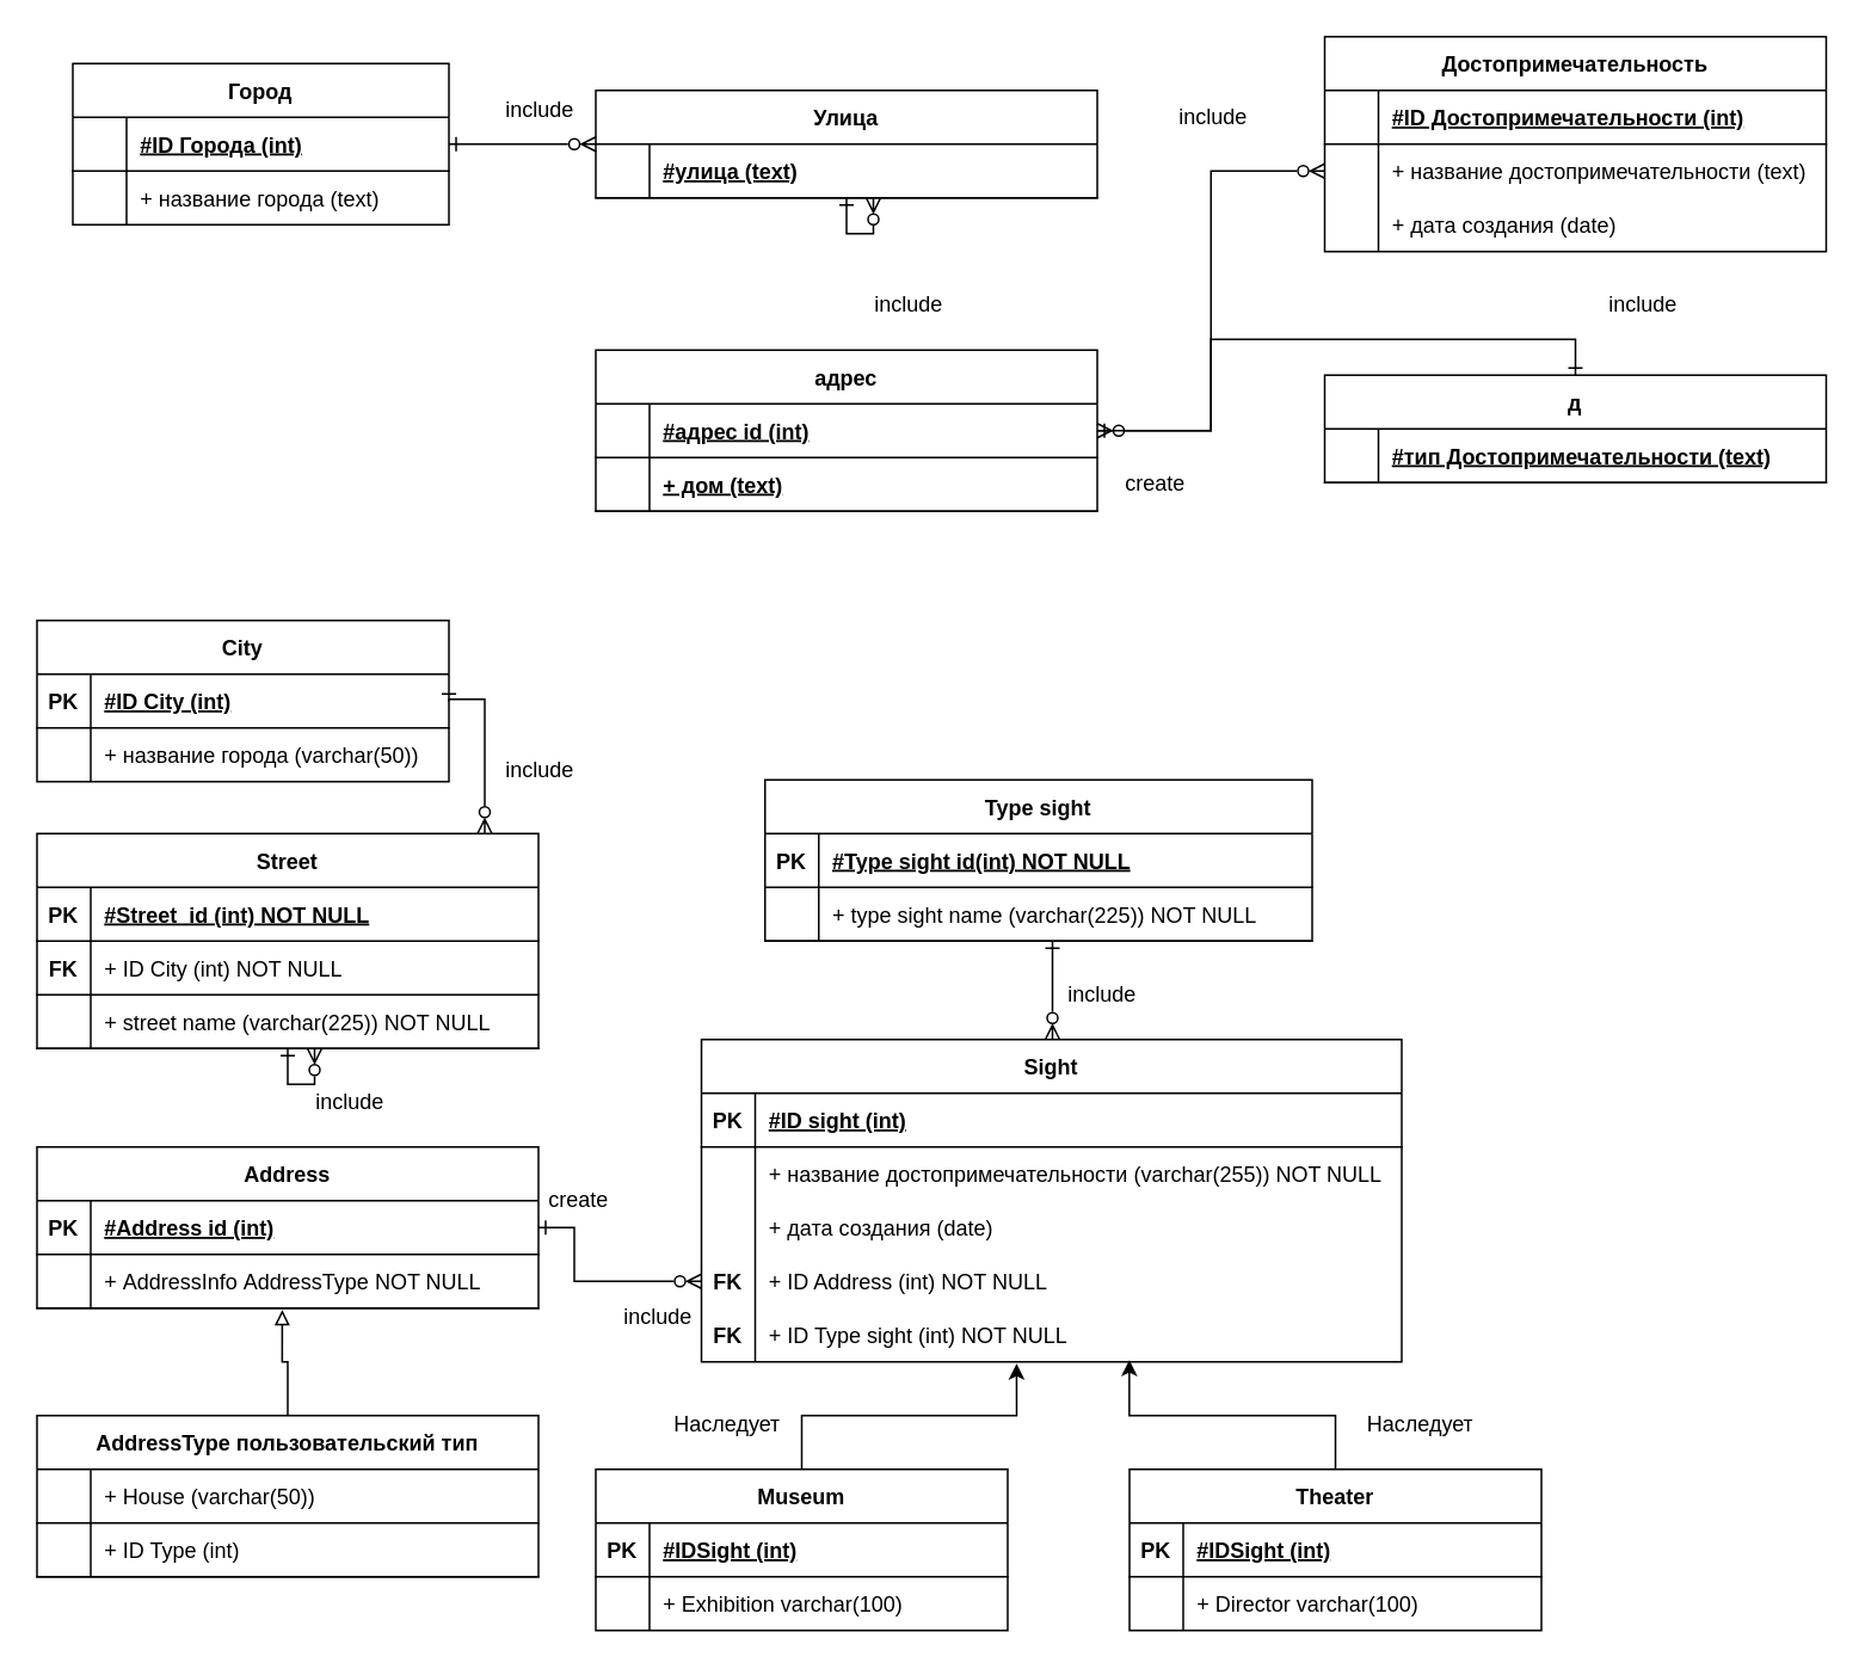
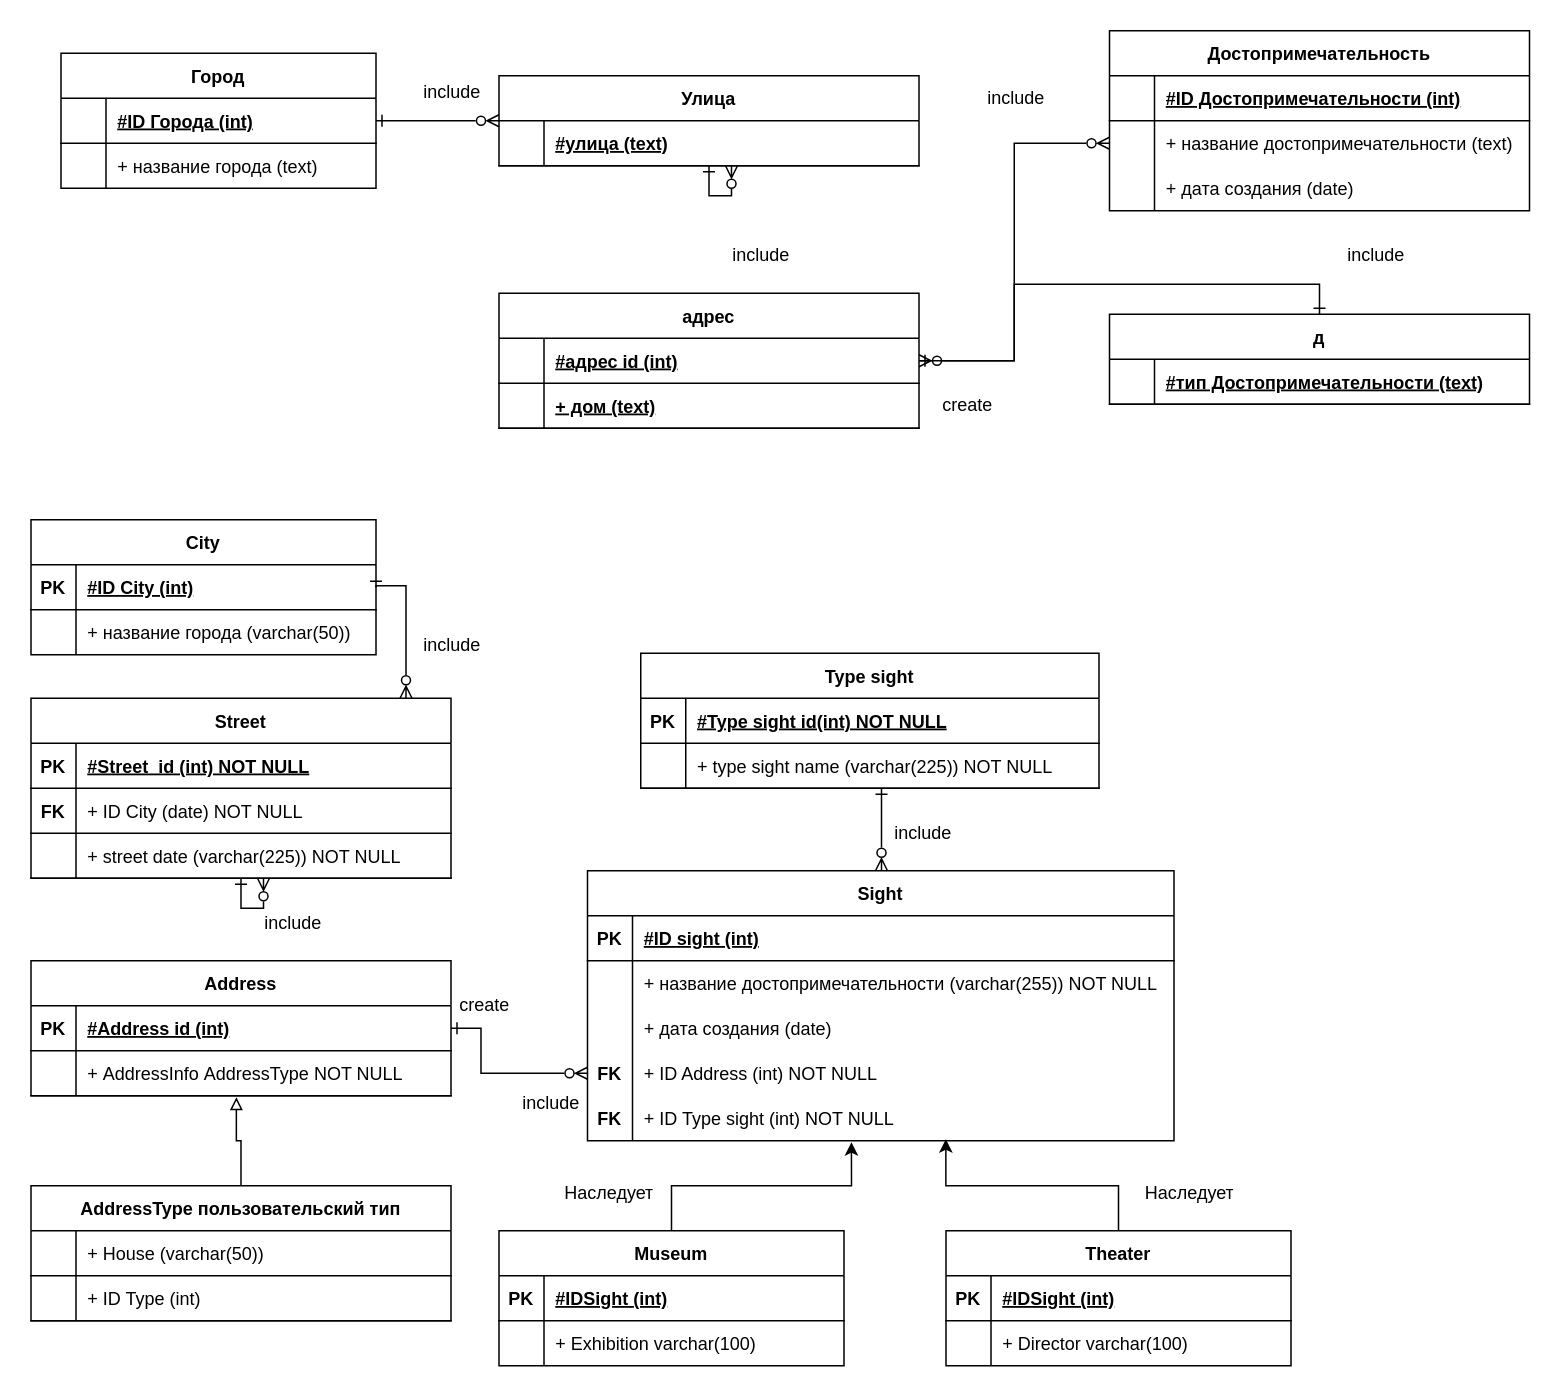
- <mxCell id="81" value="+ ID City (int) NOT NULL" style="shape=partialRectangle;overflow=hidden;connectable=0;fillColor=none;align=left;strokeColor=inherit;top=0;left=0;bottom=0;right=0;spacingLeft=6;fontStyle=0;" parent="79" vertex="1"><mxGeometry x="30" width="250" height="30" as="geometry"><mxRectangle width="250" height="30" as="alternateBounds" /></mxGeometry></mxCell>
+ <mxCell id="81" value="+ ID City (date) NOT NULL" style="shape=partialRectangle;overflow=hidden;connectable=0;fillColor=none;align=left;strokeColor=inherit;top=0;left=0;bottom=0;right=0;spacingLeft=6;fontStyle=0;" parent="79" vertex="1"><mxGeometry x="30" width="250" height="30" as="geometry"><mxRectangle width="250" height="30" as="alternateBounds" /></mxGeometry></mxCell>
- <mxCell id="84" value="+ street name (varchar(225)) NOT NULL" style="shape=partialRectangle;overflow=hidden;connectable=0;fillColor=none;align=left;strokeColor=inherit;top=0;left=0;bottom=0;right=0;spacingLeft=6;fontStyle=0;" parent="82" vertex="1"><mxGeometry x="30" width="250" height="30" as="geometry"><mxRectangle width="250" height="30" as="alternateBounds" /></mxGeometry></mxCell>
+ <mxCell id="84" value="+ street date (varchar(225)) NOT NULL" style="shape=partialRectangle;overflow=hidden;connectable=0;fillColor=none;align=left;strokeColor=inherit;top=0;left=0;bottom=0;right=0;spacingLeft=6;fontStyle=0;" parent="82" vertex="1"><mxGeometry x="30" width="250" height="30" as="geometry"><mxRectangle width="250" height="30" as="alternateBounds" /></mxGeometry></mxCell>
